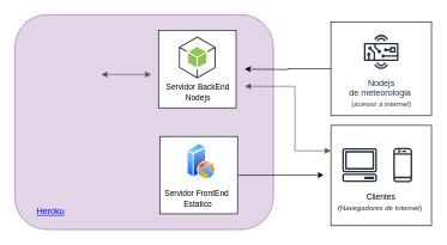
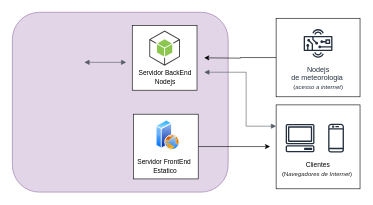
- <mxCell id="20" value="&lt;a href=&quot;https://www.heroku.com/&quot;&gt;Heroku&lt;/a&gt;" style="text;html=1;strokeColor=none;fillColor=none;align=center;verticalAlign=middle;whiteSpace=wrap;rounded=0;" parent="1" vertex="1"><mxGeometry x="40" y="280" width="60" height="30" as="geometry" /></mxCell>
